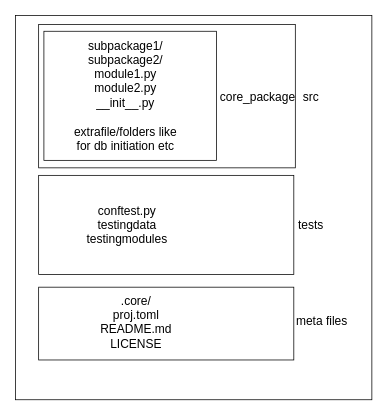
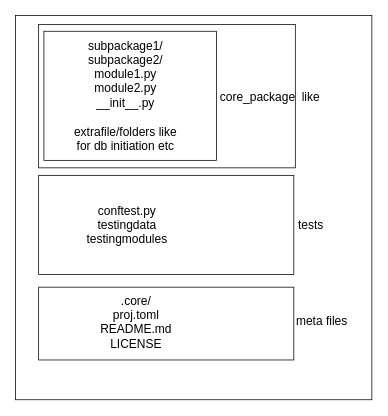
- <mxCell id="4" value="&lt;div&gt;src&lt;/div&gt;" style="text;strokeColor=none;fillColor=none;html=1;align=center;verticalAlign=middle;whiteSpace=wrap;rounded=0;fontSize=16;" vertex="1" parent="1"><mxGeometry x="384" y="112.5" width="60" height="30" as="geometry" /></mxCell>
+ <mxCell id="4" value="&lt;div&gt;like&lt;/div&gt;" style="text;strokeColor=none;fillColor=none;html=1;align=center;verticalAlign=middle;whiteSpace=wrap;rounded=0;fontSize=16;" vertex="1" parent="1"><mxGeometry x="384" y="112.5" width="60" height="30" as="geometry" /></mxCell>
